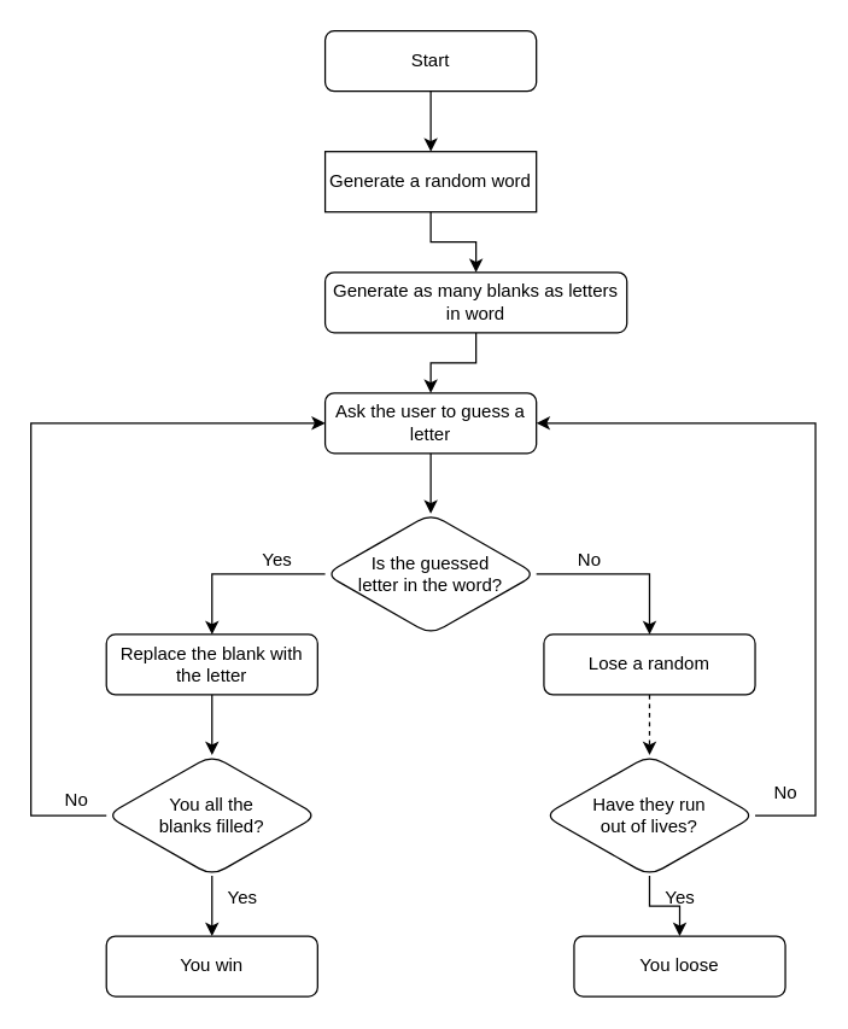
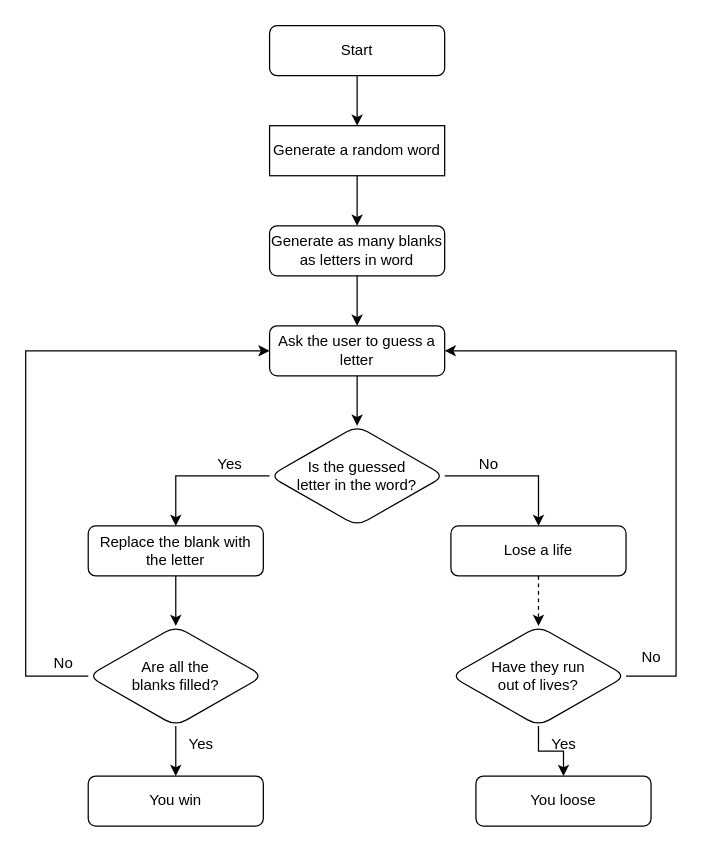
- <mxCell id="7" value="Generate as many blanks as letters in word" style="whiteSpace=wrap;html=1;rounded=1;" vertex="1" parent="1"><mxGeometry x="215" y="180" width="200" height="40" as="geometry" /></mxCell>
+ <mxCell id="7" value="Generate as many blanks as letters in word" style="whiteSpace=wrap;html=1;rounded=1;" vertex="1" parent="1"><mxGeometry x="215" y="180" width="140" height="40" as="geometry" /></mxCell>
- <mxCell id="22" value="Lose a random" style="whiteSpace=wrap;html=1;rounded=1;" vertex="1" parent="1"><mxGeometry x="360" y="420" width="140" height="40" as="geometry" /></mxCell>
+ <mxCell id="22" value="Lose a life" style="whiteSpace=wrap;html=1;rounded=1;" vertex="1" parent="1"><mxGeometry x="360" y="420" width="140" height="40" as="geometry" /></mxCell>
- <mxCell id="19" value="&lt;div&gt;You all the&lt;/div&gt;&lt;div&gt;blanks filled?&lt;br&gt;&lt;/div&gt;" style="rhombus;whiteSpace=wrap;html=1;rounded=1;" vertex="1" parent="1"><mxGeometry x="70" y="500" width="140" height="80" as="geometry" /></mxCell>
+ <mxCell id="19" value="&lt;div&gt;Are all the&lt;/div&gt;&lt;div&gt;blanks filled?&lt;br&gt;&lt;/div&gt;" style="rhombus;whiteSpace=wrap;html=1;rounded=1;" vertex="1" parent="1"><mxGeometry x="70" y="500" width="140" height="80" as="geometry" /></mxCell>
